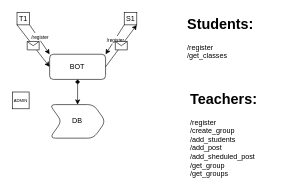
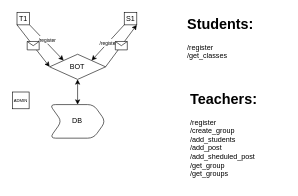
- <mxCell id="4" value="BOT" style="rounded=1;whiteSpace=wrap;html=1;" parent="2" vertex="1"><mxGeometry x="62.222" y="70" width="93.333" height="42" as="geometry" /></mxCell>
+ <mxCell id="4" value="BOT" style="rhombus;whiteSpace=wrap;html=1;" parent="2" vertex="1"><mxGeometry x="62.222" y="70" width="93.333" height="42" as="geometry" /></mxCell>
- <mxCell id="16" value="" style="endArrow=diamond;startArrow=classic;html=1;entryX=0.5;entryY=1;entryDx=0;entryDy=0;exitX=0.5;exitY=0;exitDx=0;exitDy=0;" parent="2" source="11" target="4" edge="1"><mxGeometry width="50" height="50" relative="1" as="geometry"><mxPoint x="70" y="133" as="sourcePoint" /><mxPoint x="108.889" y="98" as="targetPoint" /></mxGeometry></mxCell>
+ <mxCell id="16" value="" style="endArrow=classic;startArrow=classic;html=1;entryX=0.5;entryY=1;entryDx=0;entryDy=0;exitX=0.5;exitY=0;exitDx=0;exitDy=0;" parent="2" source="11" target="4" edge="1"><mxGeometry width="50" height="50" relative="1" as="geometry"><mxPoint x="70" y="133" as="sourcePoint" /><mxPoint x="108.889" y="98" as="targetPoint" /></mxGeometry></mxCell>
